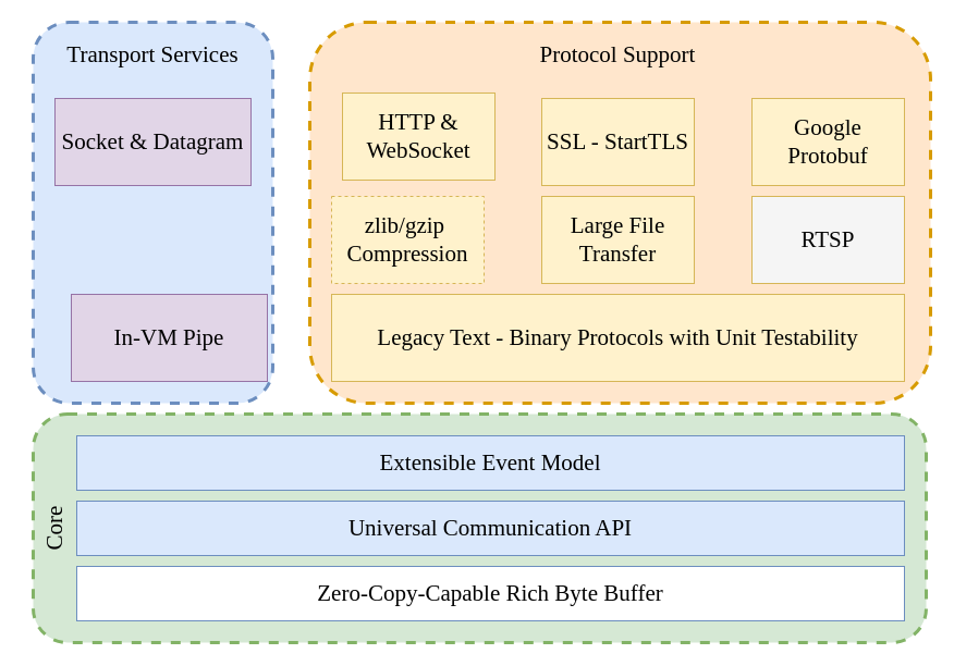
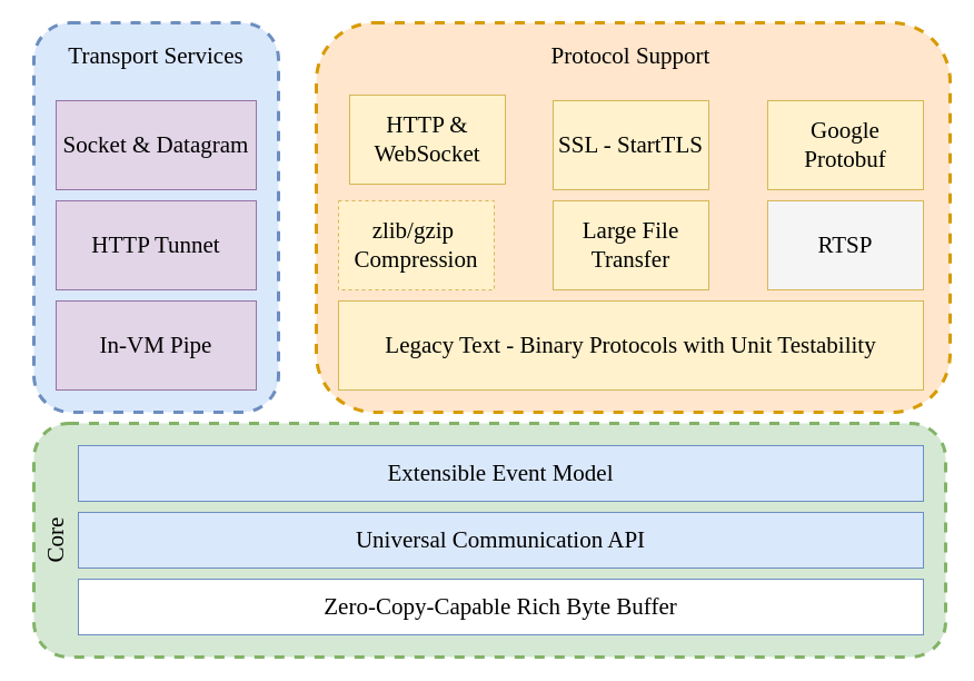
+ <mxCell id="18" value="HTTP Tunnet" style="rounded=0;whiteSpace=wrap;html=1;fontFamily=Comic Sans MS;fontSize=21;fillColor=#e1d5e7;strokeColor=#9673a6;" vertex="1" parent="1"><mxGeometry x="50" y="180" width="180" height="80" as="geometry" /></mxCell>
- <mxCell id="19" value="In-VM Pipe" style="rounded=0;whiteSpace=wrap;html=1;fontFamily=Comic Sans MS;fontSize=21;fillColor=#e1d5e7;strokeColor=#9673a6;" vertex="1" parent="1"><mxGeometry x="65" y="270" width="180" height="80" as="geometry" /></mxCell>
+ <mxCell id="19" value="In-VM Pipe" style="rounded=0;whiteSpace=wrap;html=1;fontFamily=Comic Sans MS;fontSize=21;fillColor=#e1d5e7;strokeColor=#9673a6;" vertex="1" parent="1"><mxGeometry x="50" y="270" width="180" height="80" as="geometry" /></mxCell>
